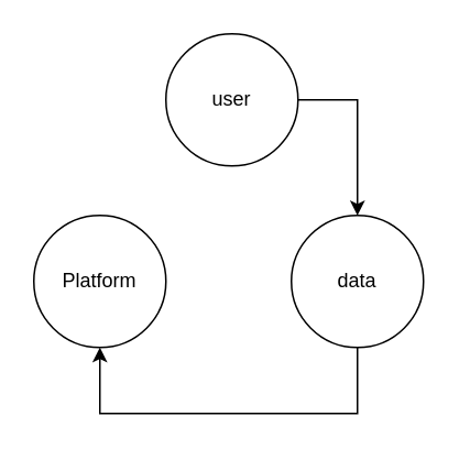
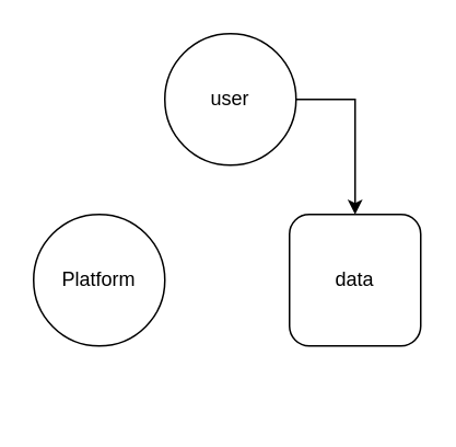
- <mxCell id="5" value="data" style="ellipse;whiteSpace=wrap;html=1;aspect=fixed;" vertex="1" parent="1"><mxGeometry x="176" y="130" width="80" height="80" as="geometry" /></mxCell>
+ <mxCell id="5" value="data" style="whiteSpace=wrap;html=1;aspect=fixed;rounded=1;" vertex="1" parent="1"><mxGeometry x="176" y="130" width="80" height="80" as="geometry" /></mxCell>
- <mxCell id="4" style="edgeStyle=orthogonalEdgeStyle;rounded=0;orthogonalLoop=1;jettySize=auto;html=1;entryX=0.5;entryY=1;entryDx=0;entryDy=0;" edge="1" parent="1" source="5" target="6"><mxGeometry relative="1" as="geometry"><Array as="points"><mxPoint x="216" y="250" /><mxPoint x="60" y="250" /></Array></mxGeometry></mxCell>
